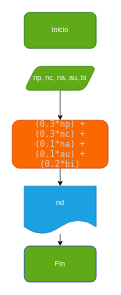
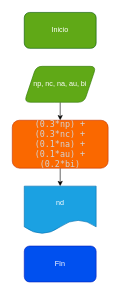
- <mxCell id="4" value="np, nc, na, au, bi" style="shape=parallelogram;perimeter=parallelogramPerimeter;whiteSpace=wrap;html=1;fixedSize=1;rounded=1;fillColor=#60a917;fontColor=#ffffff;strokeColor=#2D7600;" vertex="1" parent="1"><mxGeometry x="40" y="110" width="120" height="40" as="geometry" /></mxCell>
+ <mxCell id="4" value="np, nc, na, au, bi" style="shape=parallelogram;perimeter=parallelogramPerimeter;whiteSpace=wrap;html=1;fixedSize=1;rounded=1;fillColor=#60a917;fontColor=#ffffff;strokeColor=#2D7600;" vertex="1" parent="1"><mxGeometry x="40" y="110" width="120" height="60" as="geometry" /></mxCell>
- <mxCell id="7" value="" style="edgeStyle=none;html=1;" edge="1" parent="1" source="8" target="9"><mxGeometry relative="1" as="geometry" /></mxCell>
- <mxCell id="9" value="FIn" style="whiteSpace=wrap;html=1;rounded=1;fillColor=#60a917;fontColor=#ffffff;strokeColor=#001DBC;" vertex="1" parent="1"><mxGeometry x="40" y="410" width="120" height="60" as="geometry" /></mxCell>
+ <mxCell id="9" value="FIn" style="whiteSpace=wrap;html=1;rounded=1;fillColor=#0050ef;fontColor=#ffffff;strokeColor=#001DBC;" vertex="1" parent="1"><mxGeometry x="40" y="410" width="120" height="60" as="geometry" /></mxCell>
